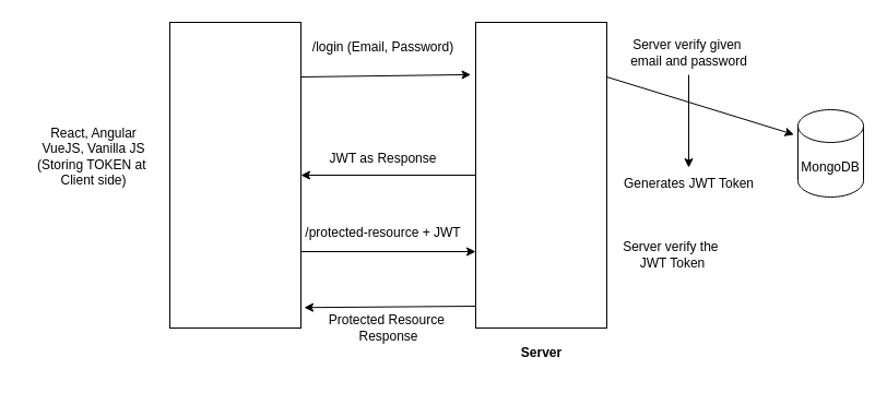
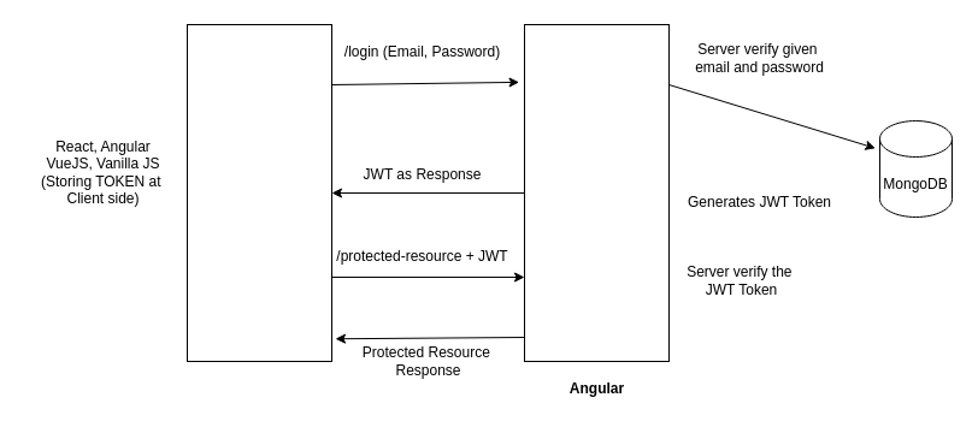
- <mxCell id="11" value="" style="edgeStyle=orthogonalEdgeStyle;rounded=0;orthogonalLoop=1;jettySize=auto;html=1;" edge="1" parent="1" source="12" target="13"><mxGeometry relative="1" as="geometry" /></mxCell>
- <mxCell id="6" value="Server" style="text;html=1;align=center;verticalAlign=middle;resizable=0;points=[];autosize=1;strokeColor=none;fillColor=none;fontStyle=1" vertex="1" parent="1"><mxGeometry x="465" y="308" width="60" height="30" as="geometry" /></mxCell>
+ <mxCell id="6" value="Angular" style="text;html=1;align=center;verticalAlign=middle;resizable=0;points=[];autosize=1;strokeColor=none;fillColor=none;fontStyle=1" vertex="1" parent="1"><mxGeometry x="465" y="308" width="60" height="30" as="geometry" /></mxCell>
